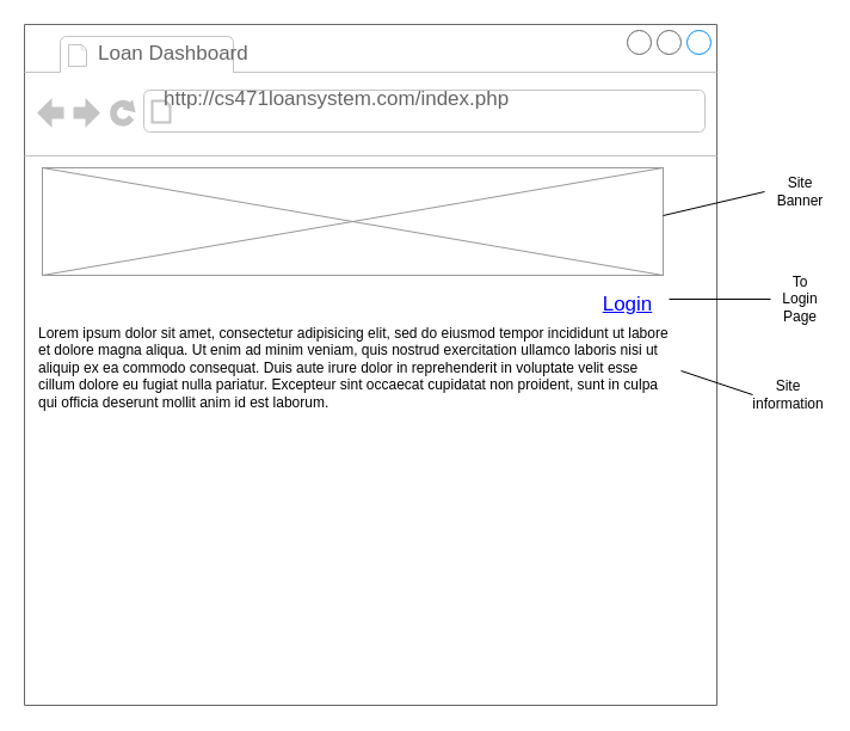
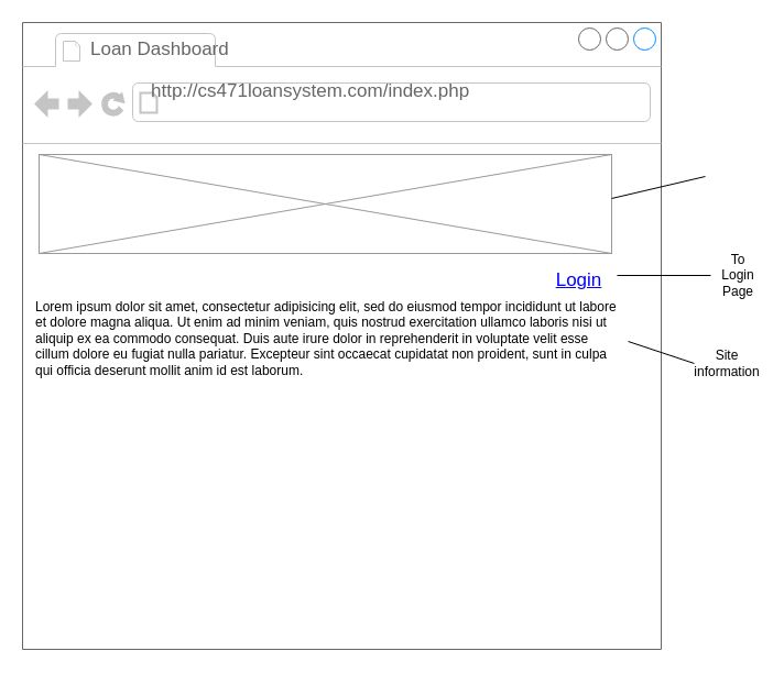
- <mxCell id="13" value="Site Banner" style="text;html=1;strokeColor=none;fillColor=none;align=center;verticalAlign=middle;whiteSpace=wrap;rounded=0;" vertex="1" parent="1"><mxGeometry x="650" y="150" width="40" height="20" as="geometry" /></mxCell>
